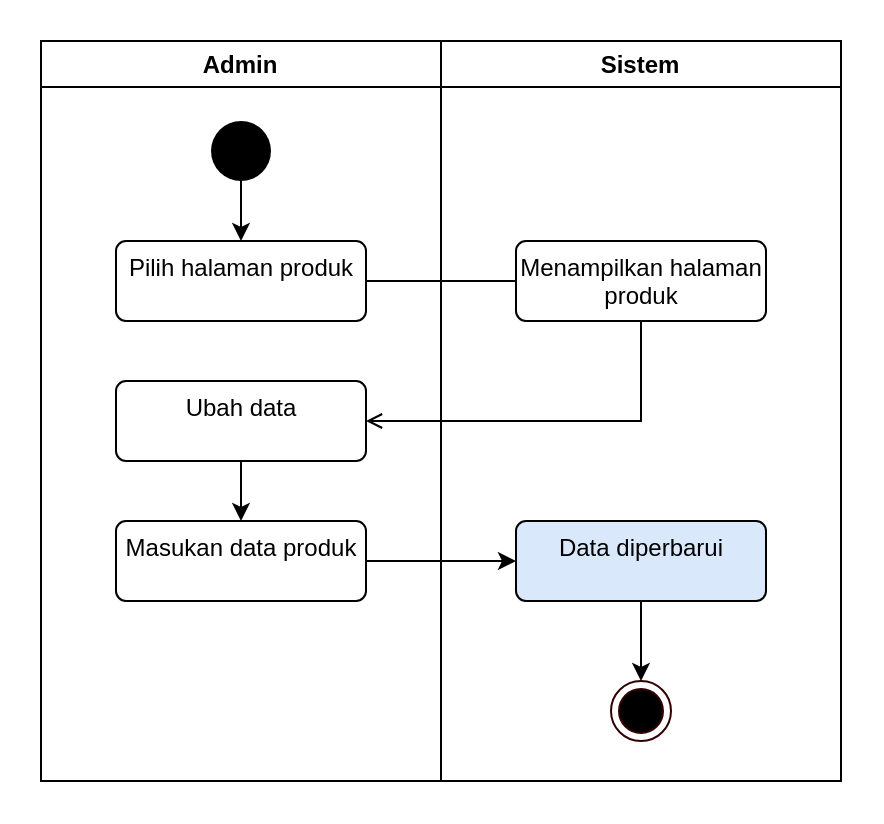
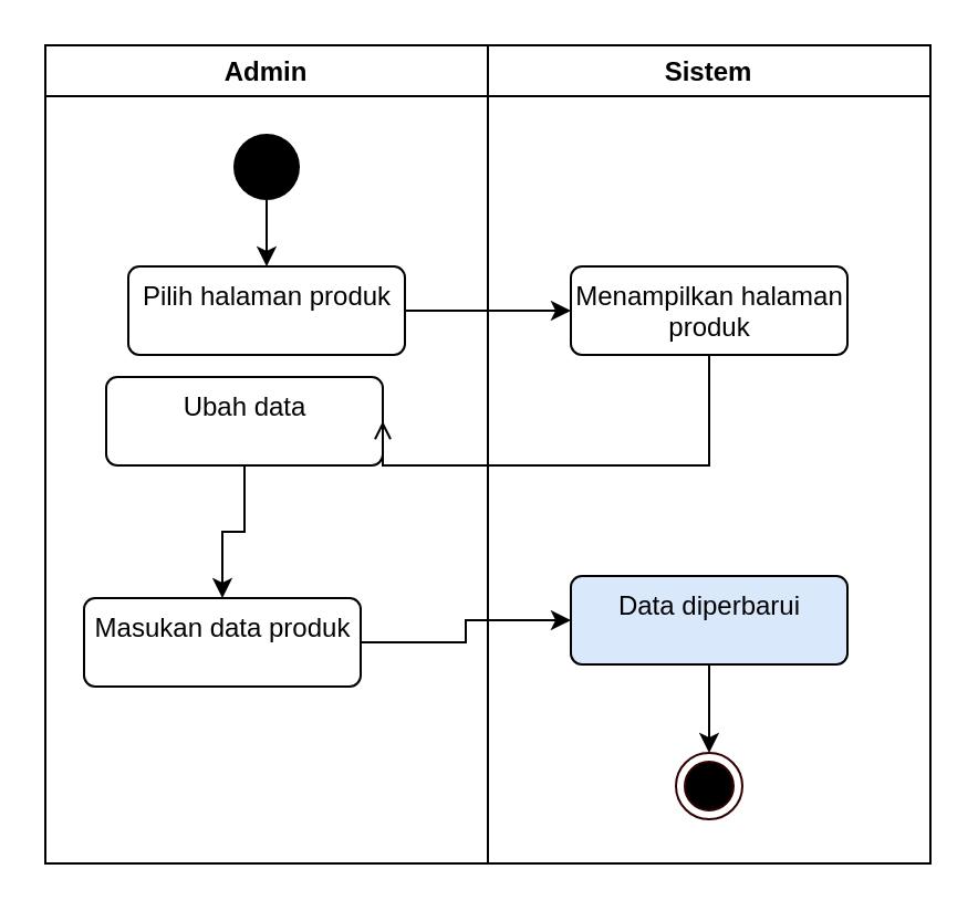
- <mxCell id="14" style="edgeStyle=orthogonalEdgeStyle;rounded=0;orthogonalLoop=1;jettySize=auto;html=1;endArrow=none;" edge="1" parent="1" source="5" target="10"><mxGeometry relative="1" as="geometry" /></mxCell>
+ <mxCell id="14" style="edgeStyle=orthogonalEdgeStyle;rounded=0;orthogonalLoop=1;jettySize=auto;html=1;" edge="1" parent="1" source="5" target="10"><mxGeometry relative="1" as="geometry" /></mxCell>
- <mxCell id="7" value="Ubah data" style="html=1;align=center;verticalAlign=top;rounded=1;absoluteArcSize=1;arcSize=10;dashed=0;" vertex="1" parent="2"><mxGeometry x="37.5" y="170" width="125" height="40" as="geometry" /></mxCell>
+ <mxCell id="7" value="Ubah data" style="html=1;align=center;verticalAlign=top;rounded=1;absoluteArcSize=1;arcSize=10;dashed=0;" vertex="1" parent="2"><mxGeometry x="27.5" y="150" width="125" height="40" as="geometry" /></mxCell>
- <mxCell id="8" value="Masukan data produk" style="html=1;align=center;verticalAlign=top;rounded=1;absoluteArcSize=1;arcSize=10;dashed=0;" vertex="1" parent="2"><mxGeometry x="37.5" y="240" width="125" height="40" as="geometry" /></mxCell>
+ <mxCell id="8" value="Masukan data produk" style="html=1;align=center;verticalAlign=top;rounded=1;absoluteArcSize=1;arcSize=10;dashed=0;" vertex="1" parent="2"><mxGeometry x="17.5" y="250" width="125" height="40" as="geometry" /></mxCell>
